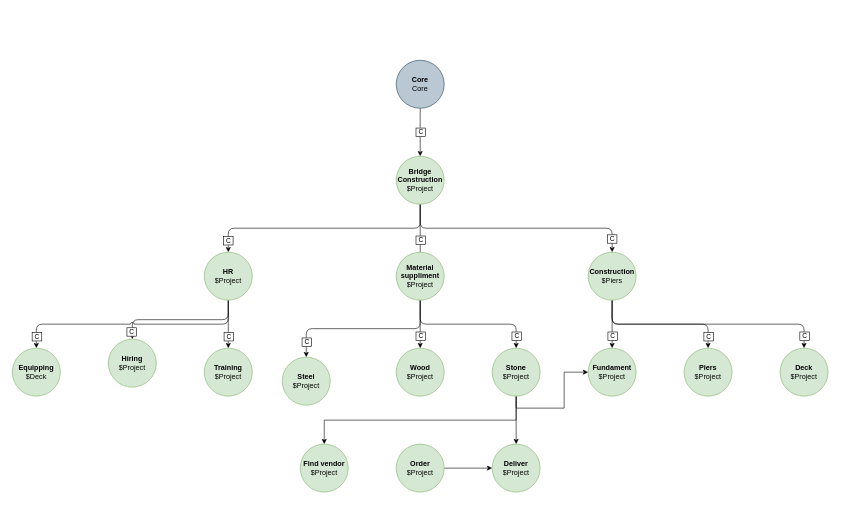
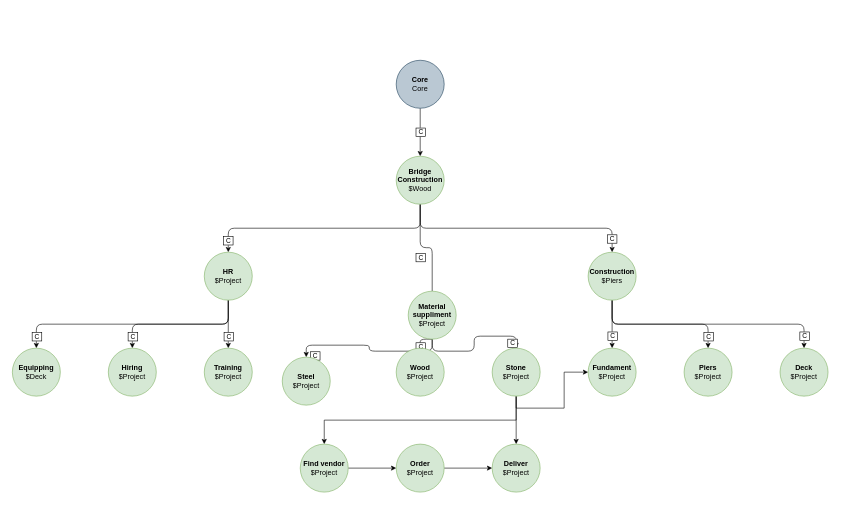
- <mxCell id="13" value="&lt;b&gt;Bridge&lt;/b&gt;&lt;br&gt;&lt;b&gt;Construction&lt;/b&gt;&lt;br&gt;$Project" style="ellipse;whiteSpace=wrap;html=1;aspect=fixed;fillColor=#d5e8d4;strokeColor=#82b366;rounded=1;" parent="1" vertex="1"><mxGeometry x="660" y="260" width="80" height="80" as="geometry" /></mxCell>
+ <mxCell id="13" value="&lt;b&gt;Bridge&lt;/b&gt;&lt;br&gt;&lt;b&gt;Construction&lt;/b&gt;&lt;br&gt;$Wood" style="ellipse;whiteSpace=wrap;html=1;aspect=fixed;fillColor=#d5e8d4;strokeColor=#82b366;rounded=1;" parent="1" vertex="1"><mxGeometry x="660" y="260" width="80" height="80" as="geometry" /></mxCell>
- <mxCell id="20" value="&lt;b&gt;Material&lt;br&gt;suppliment&lt;/b&gt;&lt;br&gt;$Project" style="ellipse;whiteSpace=wrap;html=1;aspect=fixed;fillColor=#d5e8d4;strokeColor=#82b366;rounded=1;" parent="1" vertex="1"><mxGeometry x="660" y="420" width="80" height="80" as="geometry" /></mxCell>
+ <mxCell id="20" value="&lt;b&gt;Material&lt;br&gt;suppliment&lt;/b&gt;&lt;br&gt;$Project" style="ellipse;whiteSpace=wrap;html=1;aspect=fixed;fillColor=#d5e8d4;strokeColor=#82b366;rounded=1;" parent="1" vertex="1"><mxGeometry x="680" y="485" width="80" height="80" as="geometry" /></mxCell>
- <mxCell id="35" value="&lt;b&gt;Hiring&lt;br&gt;&lt;/b&gt;$Project" style="ellipse;whiteSpace=wrap;html=1;aspect=fixed;fillColor=#d5e8d4;strokeColor=#82b366;rounded=1;" parent="1" vertex="1"><mxGeometry x="180" y="565" width="80" height="80" as="geometry" /></mxCell>
+ <mxCell id="35" value="&lt;b&gt;Hiring&lt;br&gt;&lt;/b&gt;$Project" style="ellipse;whiteSpace=wrap;html=1;aspect=fixed;fillColor=#d5e8d4;strokeColor=#82b366;rounded=1;" parent="1" vertex="1"><mxGeometry x="180" y="580" width="80" height="80" as="geometry" /></mxCell>
+ <mxCell id="47" style="edgeStyle=orthogonalEdgeStyle;rounded=0;jumpStyle=arc;orthogonalLoop=1;jettySize=auto;html=1;exitX=1;exitY=0.5;exitDx=0;exitDy=0;entryX=0;entryY=0.5;entryDx=0;entryDy=0;strokeColor=#000000;" parent="1" source="48" target="50" edge="1"><mxGeometry relative="1" as="geometry" /></mxCell>
